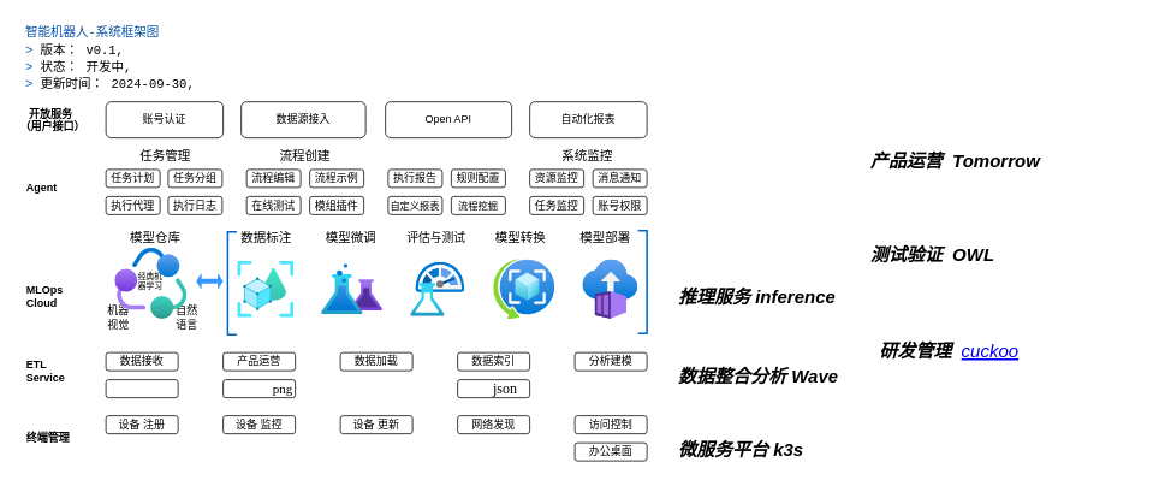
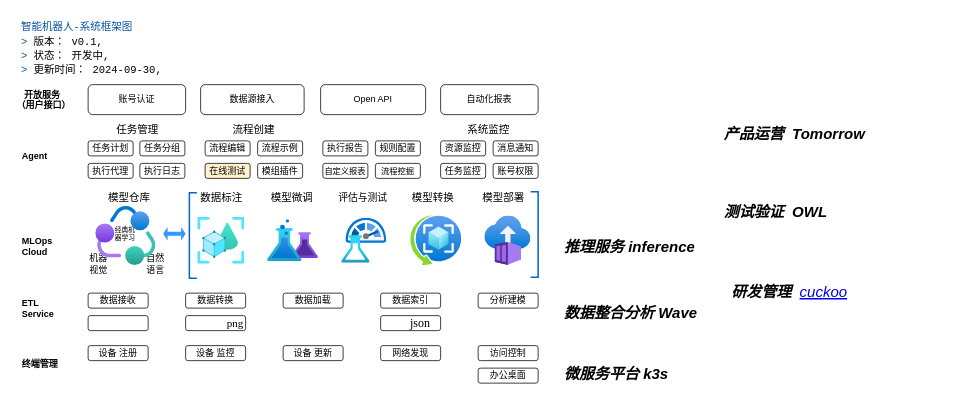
- <mxCell id="35" value="在线测试" style="rounded=1;whiteSpace=wrap;html=1;flipH=1;flipV=1;" parent="31" vertex="1"><mxGeometry y="60" width="60" height="20" as="geometry" /></mxCell>
+ <mxCell id="35" value="在线测试" style="rounded=1;whiteSpace=wrap;html=1;flipH=1;flipV=1;fillColor=#fff2cc;" parent="31" vertex="1"><mxGeometry y="60" width="60" height="20" as="geometry" /></mxCell>
- <mxCell id="18" value="产品运营" style="rounded=1;whiteSpace=wrap;html=1;flipH=1;flipV=1;" parent="1" vertex="1"><mxGeometry x="247" y="390" width="80" height="20" as="geometry" /></mxCell>
+ <mxCell id="18" value="数据转换" style="rounded=1;whiteSpace=wrap;html=1;flipH=1;flipV=1;" parent="1" vertex="1"><mxGeometry x="247" y="390" width="80" height="20" as="geometry" /></mxCell>
